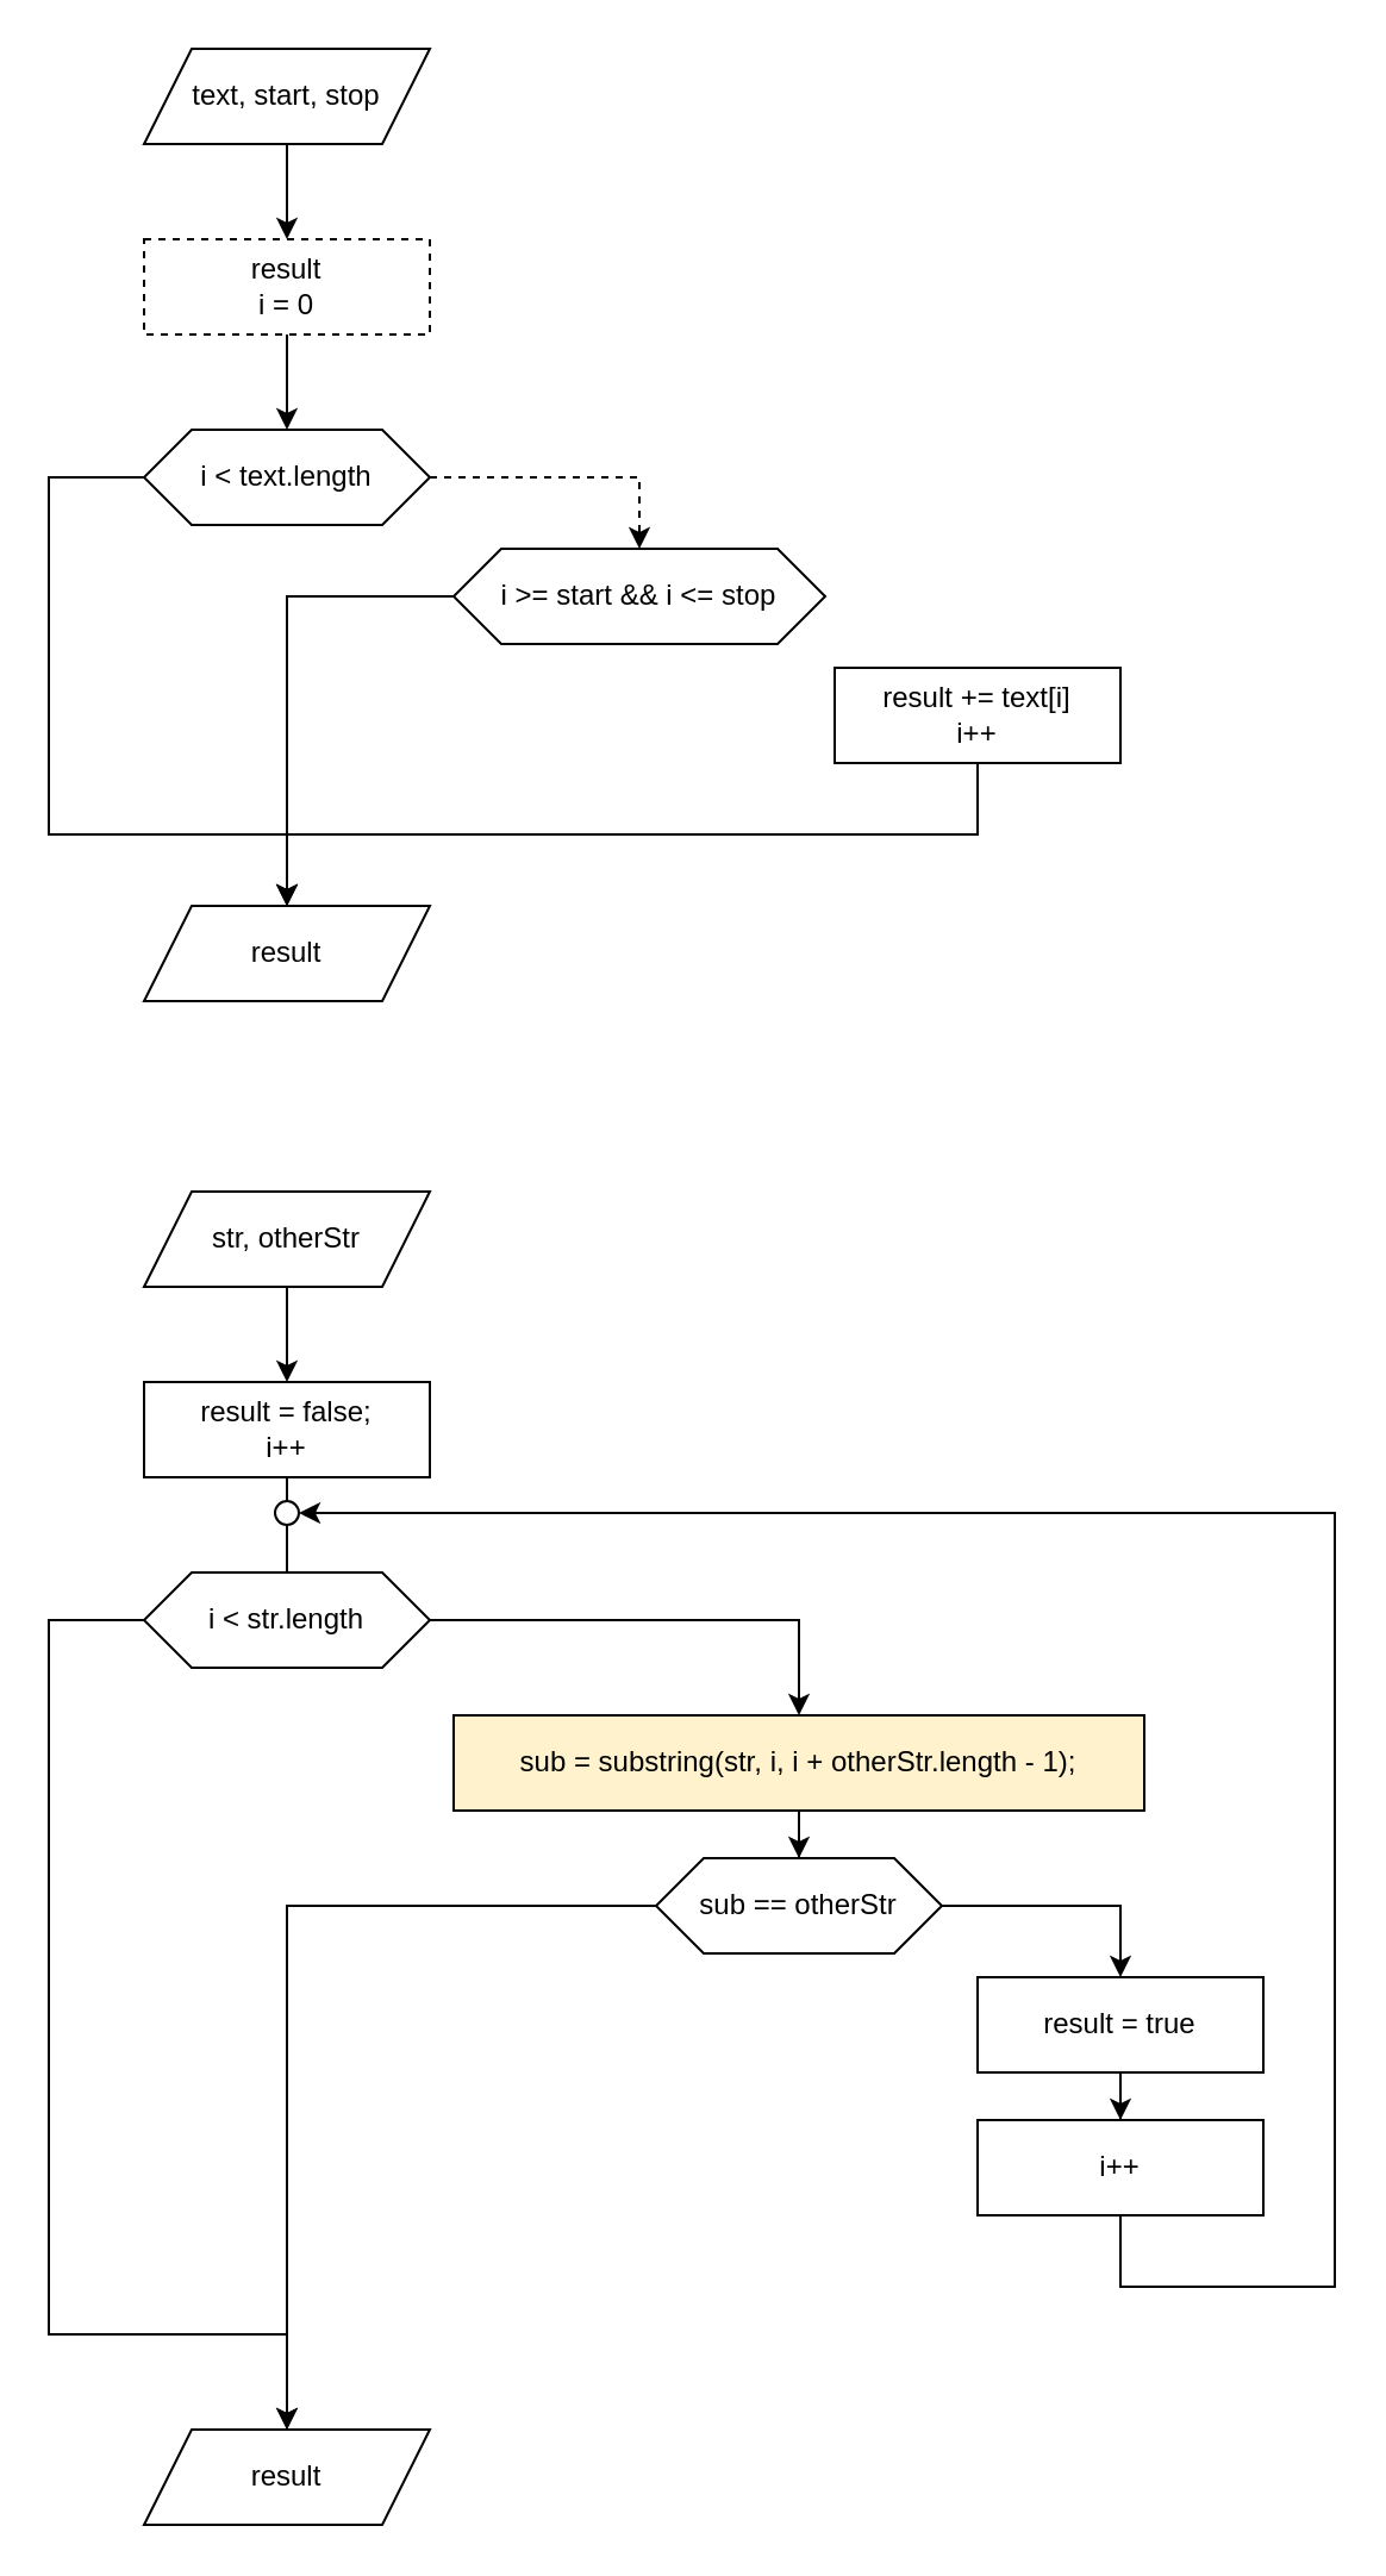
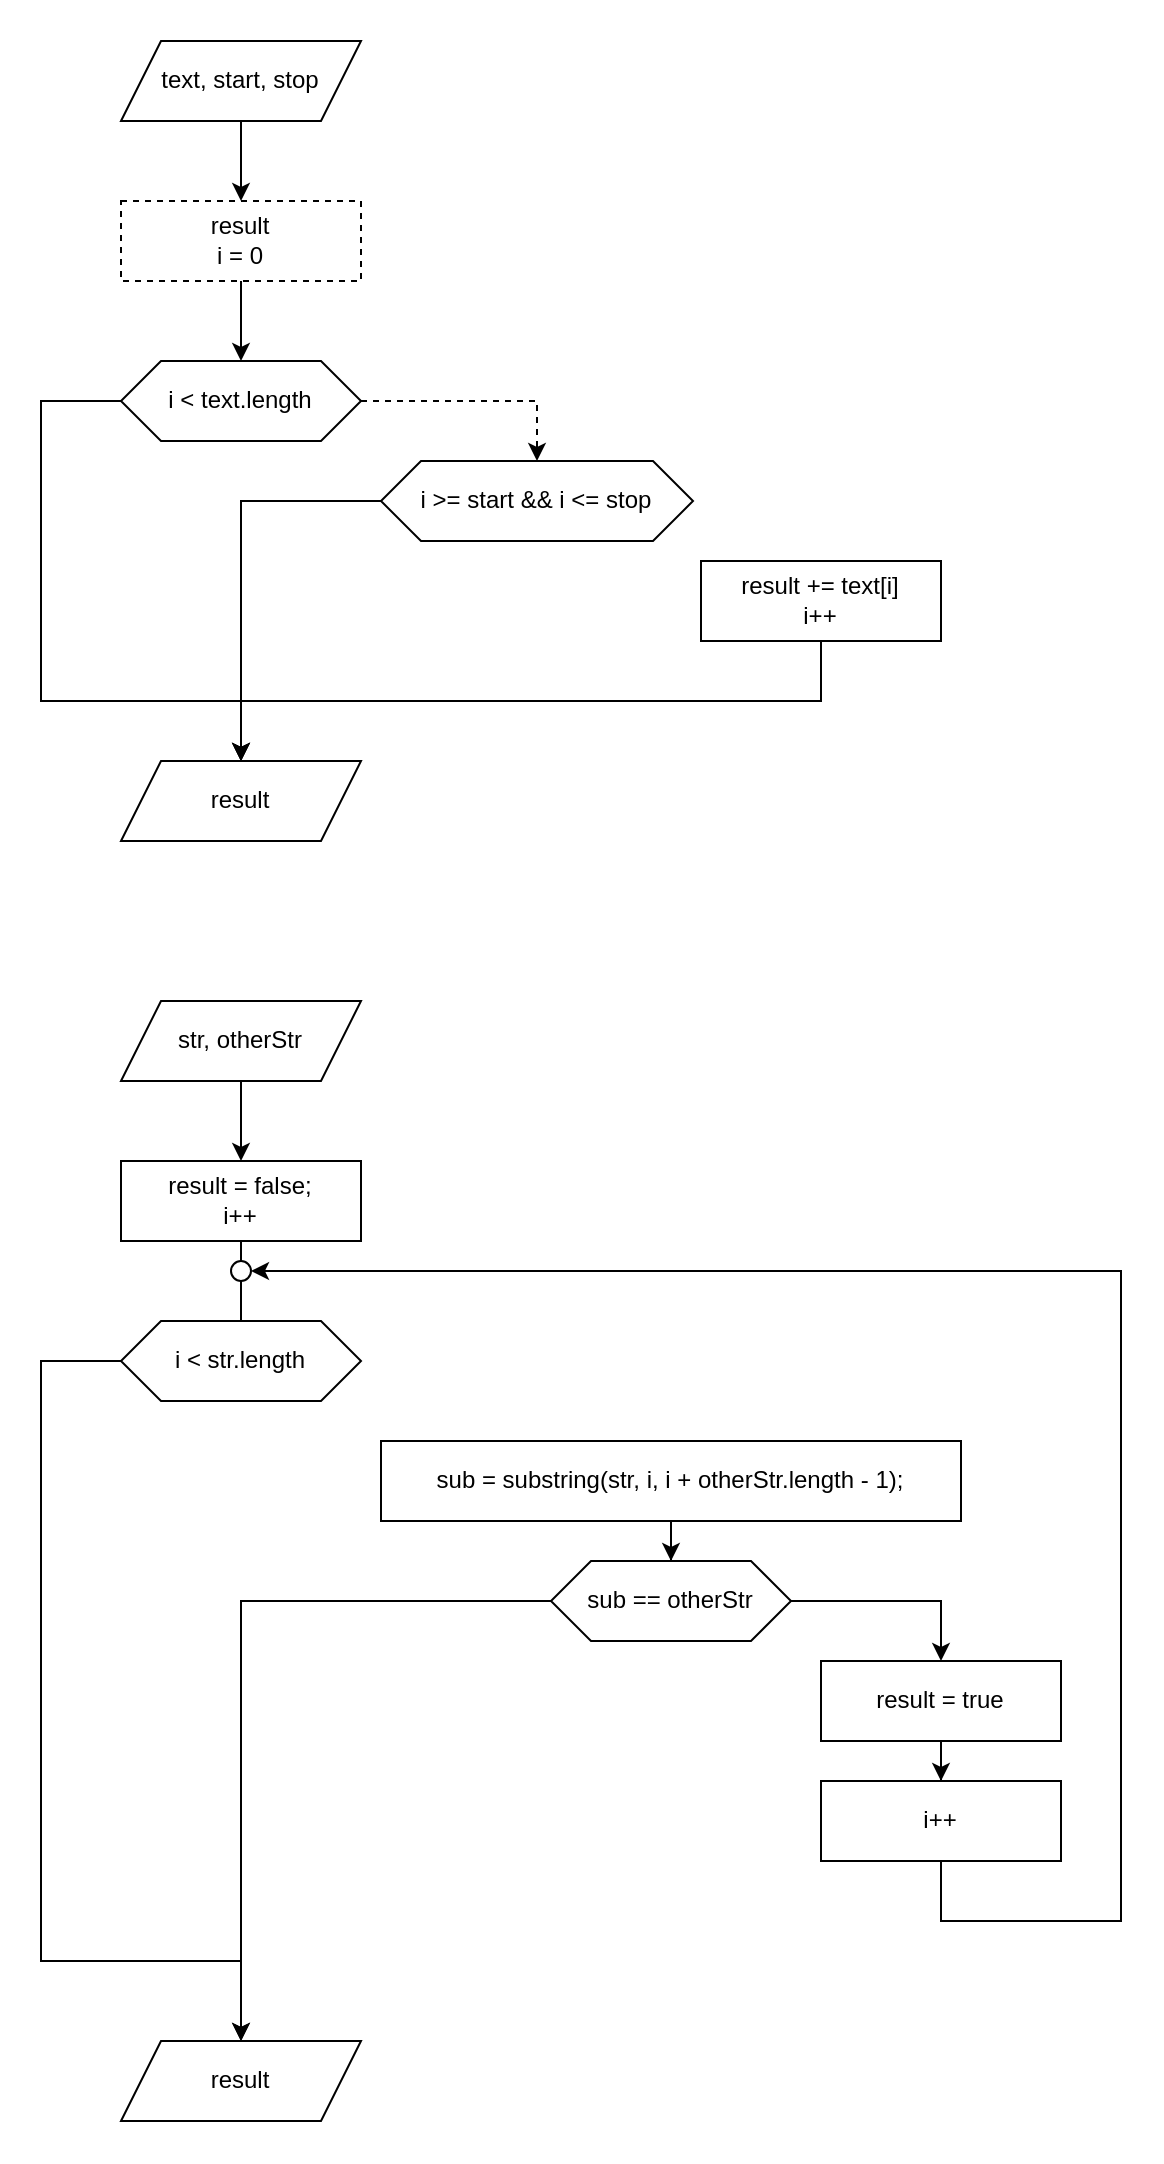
- <mxCell id="18" value="" style="edgeStyle=orthogonalEdgeStyle;rounded=0;orthogonalLoop=1;jettySize=auto;html=1;" edge="1" parent="1" source="20" target="22"><mxGeometry relative="1" as="geometry" /></mxCell>
- <mxCell id="22" value="sub = substring(str, i, i + otherStr.length - 1);" style="whiteSpace=wrap;html=1;fillColor=#fff2cc;" vertex="1" parent="1"><mxGeometry x="190" y="720" width="290" height="40" as="geometry" /></mxCell>
+ <mxCell id="22" value="sub = substring(str, i, i + otherStr.length - 1);" style="whiteSpace=wrap;html=1;" vertex="1" parent="1"><mxGeometry x="190" y="720" width="290" height="40" as="geometry" /></mxCell>
